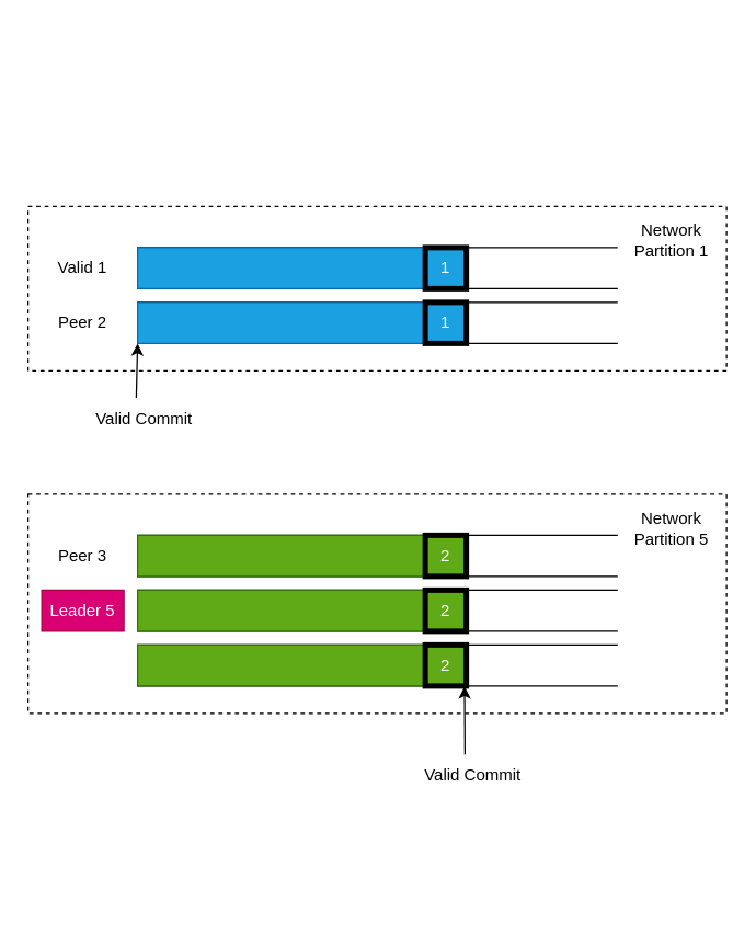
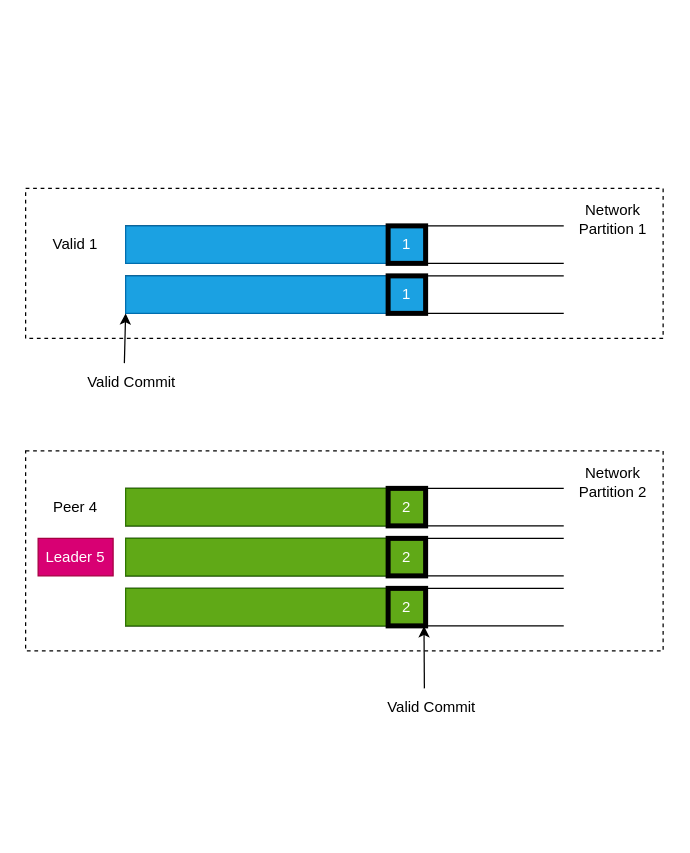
- <mxCell id="15" value="Peer 2" style="text;html=1;strokeColor=none;fillColor=none;align=center;verticalAlign=middle;whiteSpace=wrap;rounded=0;" parent="1" vertex="1"><mxGeometry x="30" y="220" width="60" height="30" as="geometry" /></mxCell>
- <mxCell id="20" value="Network Partition 5" style="text;html=1;strokeColor=none;fillColor=none;align=center;verticalAlign=middle;whiteSpace=wrap;rounded=0;dashed=1;" parent="1" vertex="1"><mxGeometry x="460" y="370" width="60" height="30" as="geometry" /></mxCell>
+ <mxCell id="20" value="Network Partition 2" style="text;html=1;strokeColor=none;fillColor=none;align=center;verticalAlign=middle;whiteSpace=wrap;rounded=0;dashed=1;" parent="1" vertex="1"><mxGeometry x="460" y="370" width="60" height="30" as="geometry" /></mxCell>
- <mxCell id="16" value="Peer 3" style="text;html=1;strokeColor=none;fillColor=none;align=center;verticalAlign=middle;whiteSpace=wrap;rounded=0;" parent="1" vertex="1"><mxGeometry x="30" y="390" width="60" height="30" as="geometry" /></mxCell>
+ <mxCell id="16" value="Peer 4" style="text;html=1;strokeColor=none;fillColor=none;align=center;verticalAlign=middle;whiteSpace=wrap;rounded=0;" parent="1" vertex="1"><mxGeometry x="30" y="390" width="60" height="30" as="geometry" /></mxCell>
